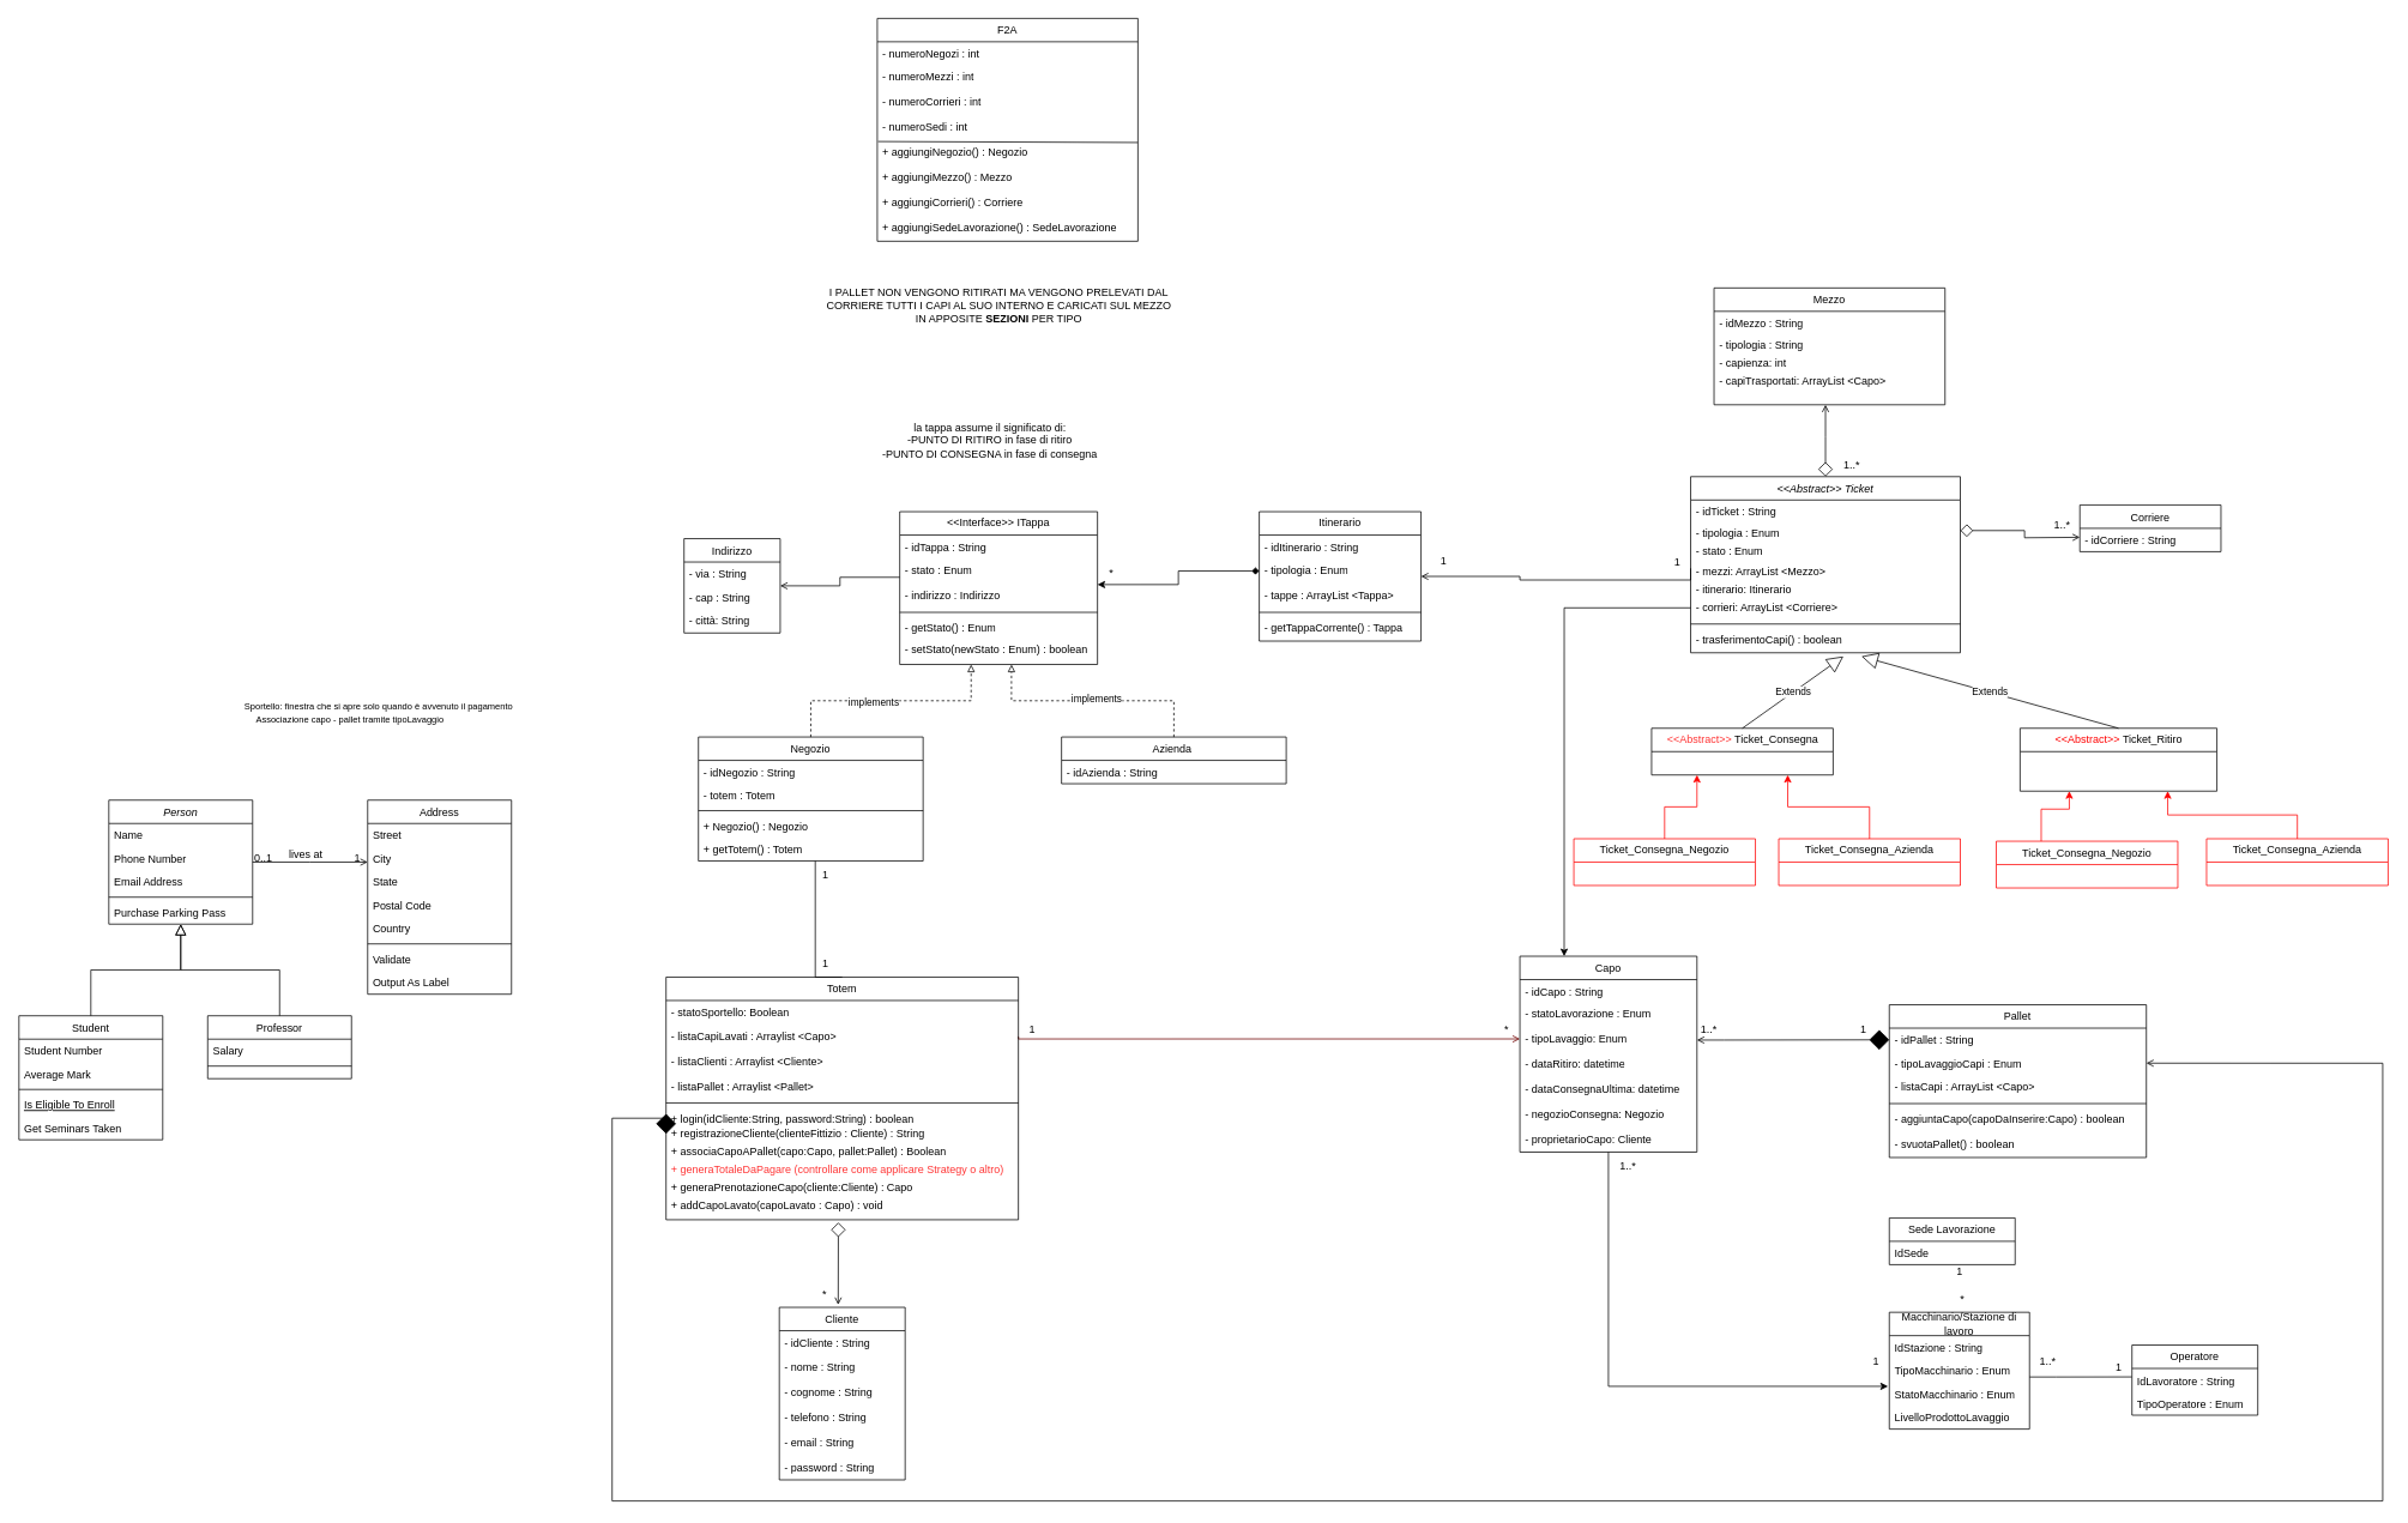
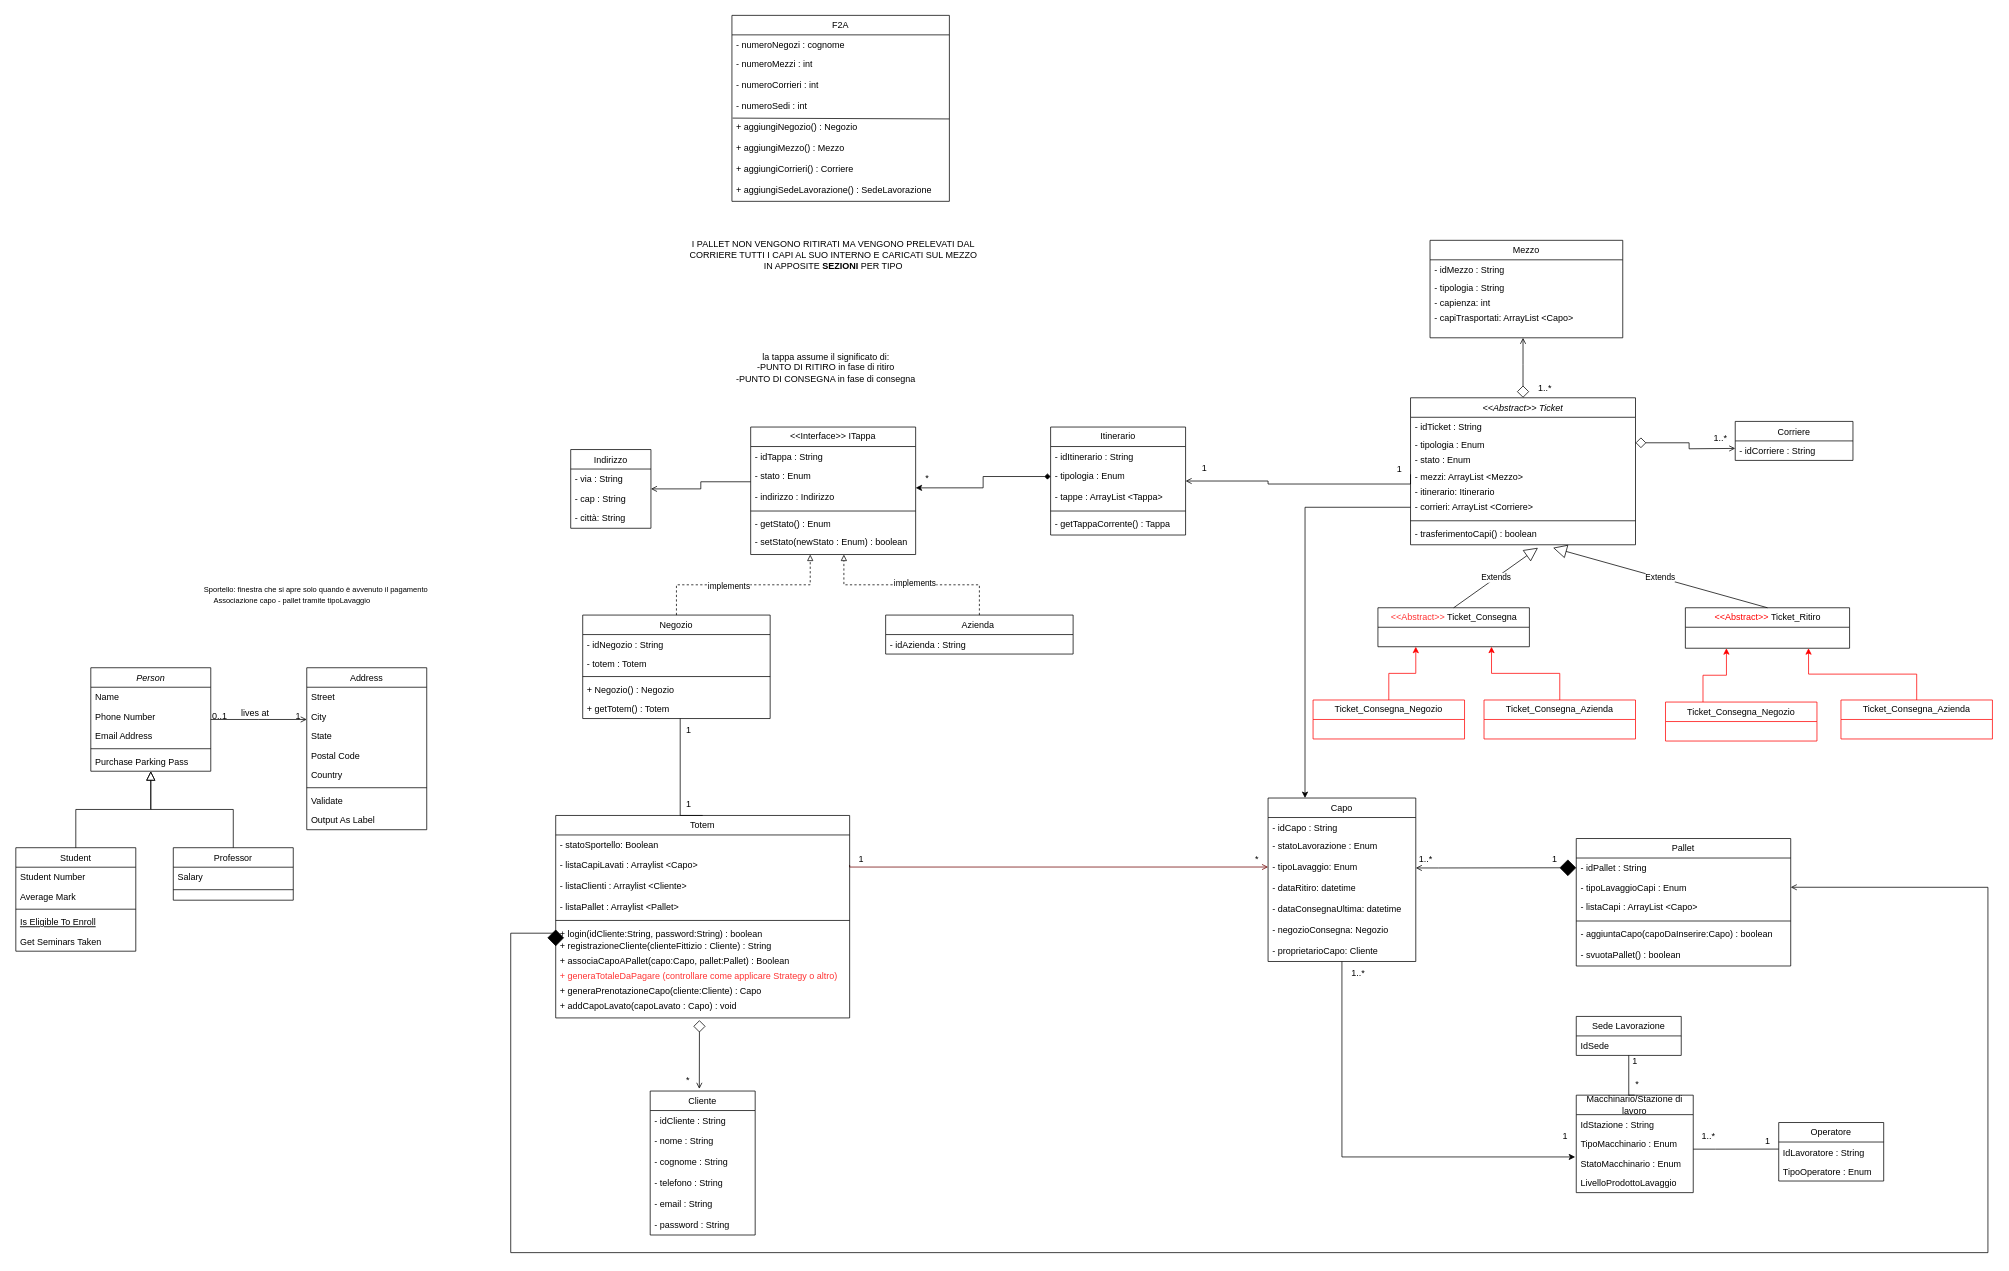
- <mxCell id="139" value="- numeroNegozi : int" style="text;strokeColor=none;fillColor=none;align=left;verticalAlign=top;spacingLeft=4;spacingRight=4;overflow=hidden;rotatable=0;points=[[0,0.5],[1,0.5]];portConstraint=eastwest;whiteSpace=wrap;html=1;" vertex="1" parent="138"><mxGeometry y="26" width="290" height="26" as="geometry" /></mxCell>
+ <mxCell id="139" value="- numeroNegozi : cognome" style="text;strokeColor=none;fillColor=none;align=left;verticalAlign=top;spacingLeft=4;spacingRight=4;overflow=hidden;rotatable=0;points=[[0,0.5],[1,0.5]];portConstraint=eastwest;whiteSpace=wrap;html=1;" vertex="1" parent="138"><mxGeometry y="26" width="290" height="26" as="geometry" /></mxCell>
- <mxCell id="101" value="&lt;font style=&quot;vertical-align: inherit;&quot;&gt;&lt;font style=&quot;vertical-align: inherit;&quot;&gt;&lt;span style=&quot;color: rgb(255, 0, 0);&quot;&gt;&lt;font style=&quot;color: light-dark(rgb(255, 0, 0), rgb(255, 0, 0));&quot;&gt;&amp;lt;&amp;lt;Abstract&amp;gt;&amp;gt;&lt;/font&gt;&lt;/span&gt;&lt;span style=&quot;color: rgb(255, 0, 0);&quot;&gt;&amp;nbsp;&lt;/span&gt;Ticket_Ritiro&lt;/font&gt;&lt;/font&gt;" style="swimlane;fontStyle=0;childLayout=stackLayout;horizontal=1;startSize=26;fillColor=none;horizontalStack=0;resizeParent=1;resizeParentMax=0;resizeLast=0;collapsible=1;marginBottom=0;whiteSpace=wrap;html=1;" vertex="1" parent="1"><mxGeometry x="2246.5" y="810" width="219" height="70" as="geometry"><mxRectangle x="240" y="414" width="140" height="30" as="alternateBounds" /></mxGeometry></mxCell>
+ <mxCell id="101" value="&lt;font style=&quot;vertical-align: inherit;&quot;&gt;&lt;font style=&quot;vertical-align: inherit;&quot;&gt;&lt;span style=&quot;color: rgb(255, 0, 0);&quot;&gt;&lt;font style=&quot;color: light-dark(rgb(255, 0, 0), rgb(255, 0, 0));&quot;&gt;&amp;lt;&amp;lt;Abstract&amp;gt;&amp;gt;&lt;/font&gt;&lt;/span&gt;&lt;span style=&quot;color: rgb(255, 0, 0);&quot;&gt;&amp;nbsp;&lt;/span&gt;Ticket_Ritiro&lt;/font&gt;&lt;/font&gt;" style="swimlane;fontStyle=0;childLayout=stackLayout;horizontal=1;startSize=26;fillColor=none;horizontalStack=0;resizeParent=1;resizeParentMax=0;resizeLast=0;collapsible=1;marginBottom=0;whiteSpace=wrap;html=1;" vertex="1" parent="1"><mxGeometry x="2246.5" y="810" width="219" height="54" as="geometry"><mxRectangle x="240" y="414" width="140" height="30" as="alternateBounds" /></mxGeometry></mxCell>
+ <mxCell id="39" style="edgeStyle=orthogonalEdgeStyle;rounded=0;orthogonalLoop=1;jettySize=auto;html=1;entryX=0.5;entryY=0;entryDx=0;entryDy=0;endArrow=none;endFill=0;" edge="1" parent="1" source="40" target="67"><mxGeometry relative="1" as="geometry"><Array as="points"><mxPoint x="2171" y="1460" /></Array></mxGeometry></mxCell>
